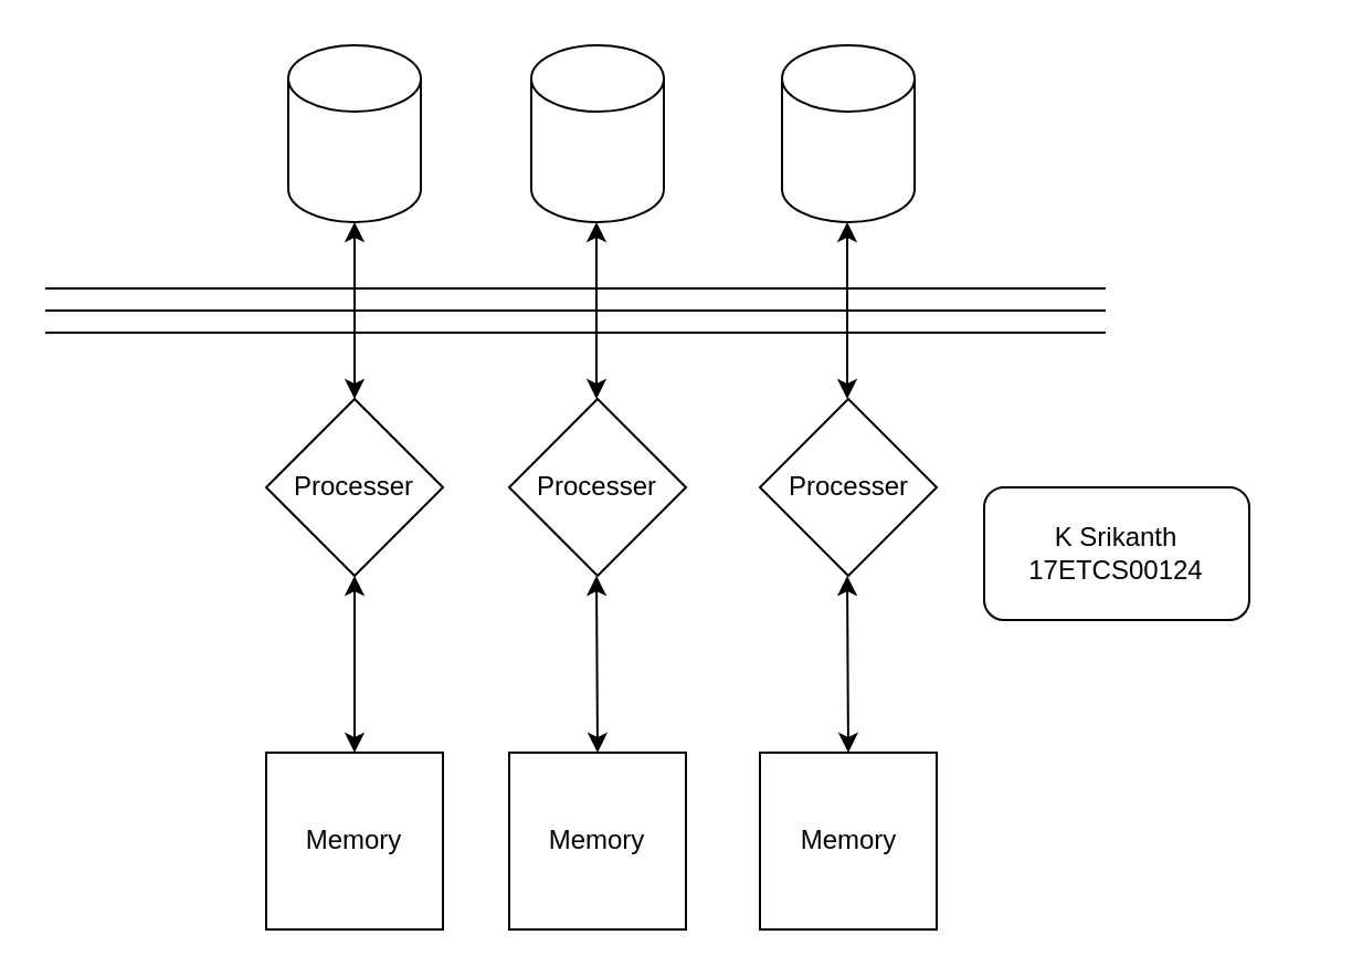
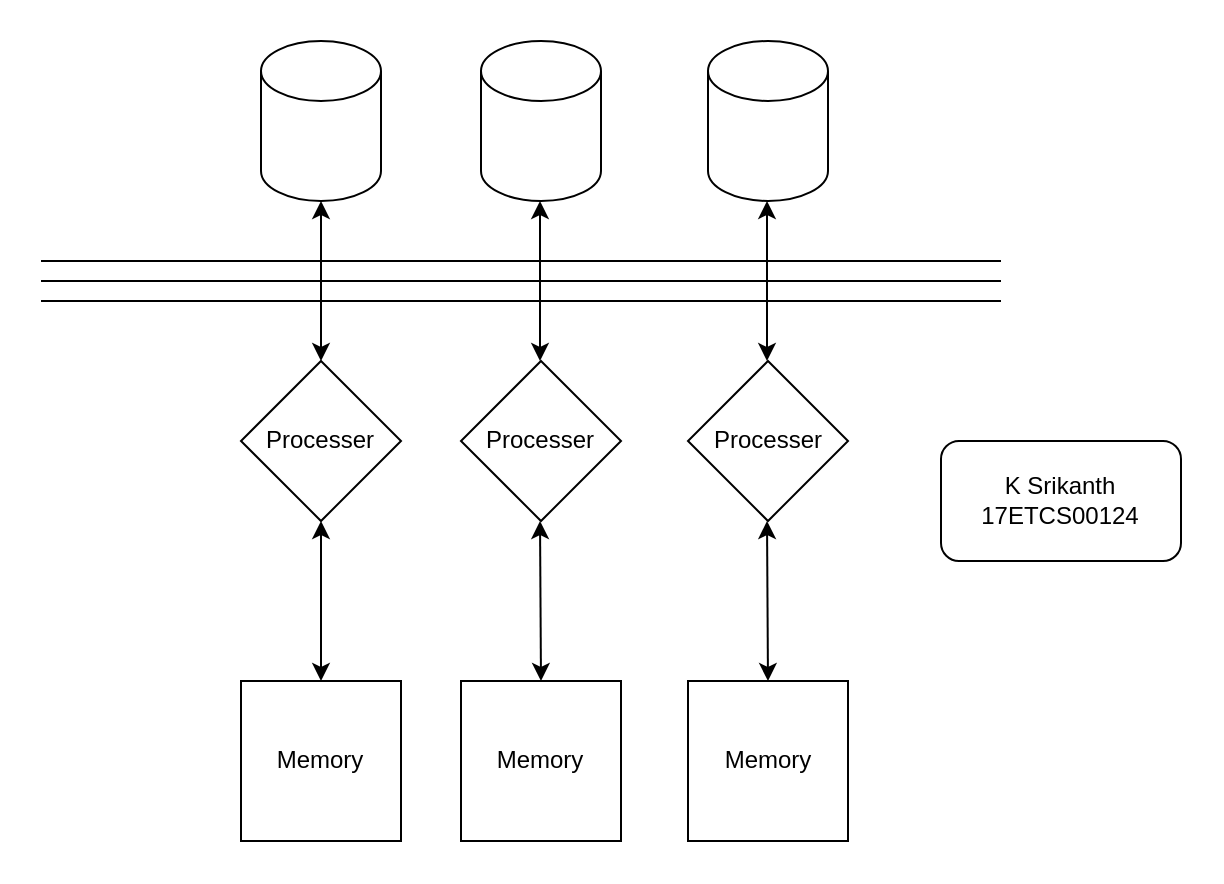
- <mxCell id="20" value="K Srikanth&lt;br&gt;17ETCS00124" style="rounded=1;whiteSpace=wrap;html=1;" parent="1" vertex="1"><mxGeometry x="445" y="220" width="120" height="60" as="geometry" /></mxCell>
+ <mxCell id="20" value="K Srikanth&lt;br&gt;17ETCS00124" style="rounded=1;whiteSpace=wrap;html=1;" parent="1" vertex="1"><mxGeometry x="470" y="220" width="120" height="60" as="geometry" /></mxCell>
